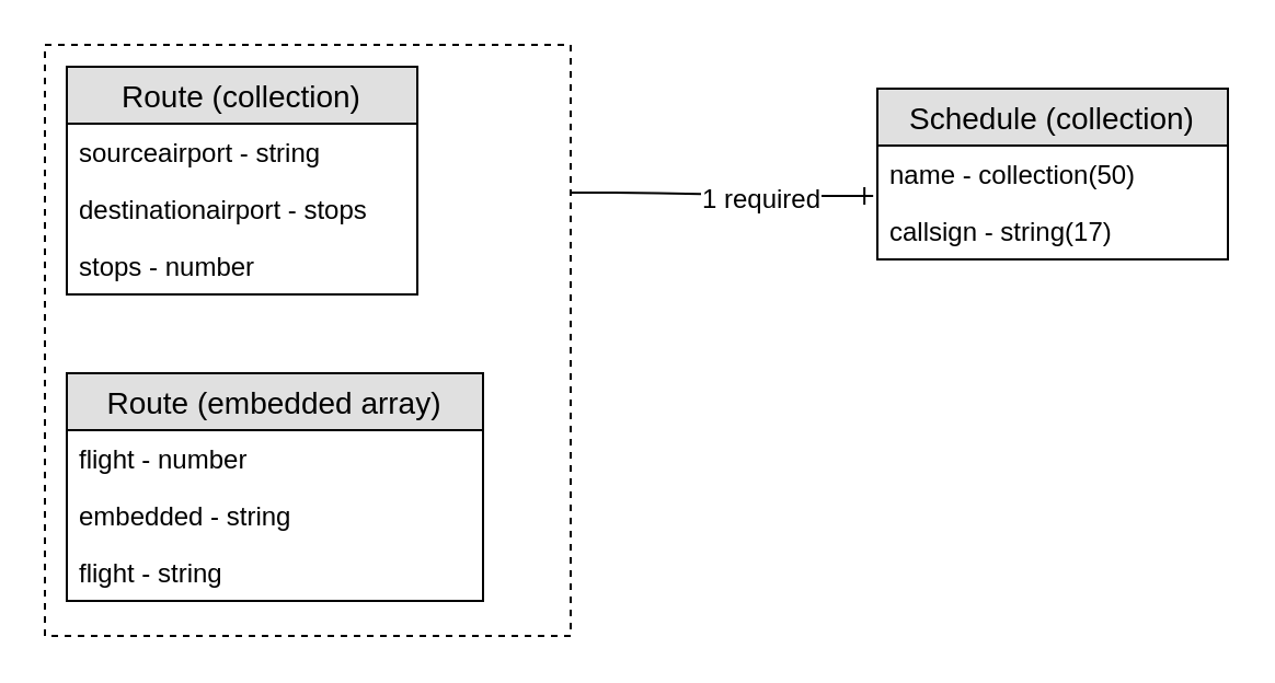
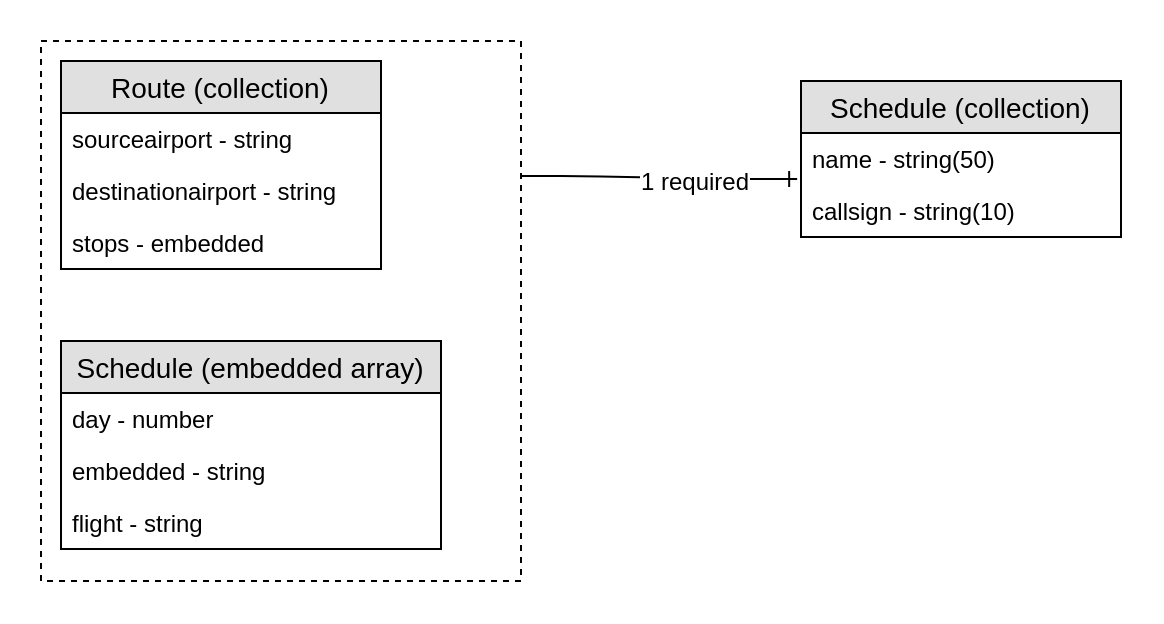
- <mxCell id="7" value="name - collection(50)" style="text;strokeColor=none;fillColor=none;spacingLeft=4;spacingRight=4;overflow=hidden;rotatable=0;points=[[0,0.5],[1,0.5]];portConstraint=eastwest;fontSize=12;" vertex="1" parent="6"><mxGeometry y="26" width="160" height="26" as="geometry" /></mxCell>
+ <mxCell id="7" value="name - string(50)" style="text;strokeColor=none;fillColor=none;spacingLeft=4;spacingRight=4;overflow=hidden;rotatable=0;points=[[0,0.5],[1,0.5]];portConstraint=eastwest;fontSize=12;" vertex="1" parent="6"><mxGeometry y="26" width="160" height="26" as="geometry" /></mxCell>
- <mxCell id="4" value="destinationairport - stops" style="text;strokeColor=none;fillColor=none;spacingLeft=4;spacingRight=4;overflow=hidden;rotatable=0;points=[[0,0.5],[1,0.5]];portConstraint=eastwest;fontSize=12;" vertex="1" parent="2"><mxGeometry y="52" width="160" height="26" as="geometry" /></mxCell>
+ <mxCell id="4" value="destinationairport - string" style="text;strokeColor=none;fillColor=none;spacingLeft=4;spacingRight=4;overflow=hidden;rotatable=0;points=[[0,0.5],[1,0.5]];portConstraint=eastwest;fontSize=12;" vertex="1" parent="2"><mxGeometry y="52" width="160" height="26" as="geometry" /></mxCell>
- <mxCell id="8" value="callsign - string(17)" style="text;strokeColor=none;fillColor=none;spacingLeft=4;spacingRight=4;overflow=hidden;rotatable=0;points=[[0,0.5],[1,0.5]];portConstraint=eastwest;fontSize=12;" vertex="1" parent="6"><mxGeometry y="52" width="160" height="26" as="geometry" /></mxCell>
+ <mxCell id="8" value="callsign - string(10)" style="text;strokeColor=none;fillColor=none;spacingLeft=4;spacingRight=4;overflow=hidden;rotatable=0;points=[[0,0.5],[1,0.5]];portConstraint=eastwest;fontSize=12;" vertex="1" parent="6"><mxGeometry y="52" width="160" height="26" as="geometry" /></mxCell>
- <mxCell id="5" value="stops - number" style="text;strokeColor=none;fillColor=none;spacingLeft=4;spacingRight=4;overflow=hidden;rotatable=0;points=[[0,0.5],[1,0.5]];portConstraint=eastwest;fontSize=12;" vertex="1" parent="2"><mxGeometry y="78" width="160" height="26" as="geometry" /></mxCell>
+ <mxCell id="5" value="stops - embedded" style="text;strokeColor=none;fillColor=none;spacingLeft=4;spacingRight=4;overflow=hidden;rotatable=0;points=[[0,0.5],[1,0.5]];portConstraint=eastwest;fontSize=12;" vertex="1" parent="2"><mxGeometry y="78" width="160" height="26" as="geometry" /></mxCell>
- <mxCell id="11" value="Route (embedded array)" style="swimlane;fontStyle=0;childLayout=stackLayout;horizontal=1;startSize=26;fillColor=#e0e0e0;horizontalStack=0;resizeParent=1;resizeParentMax=0;resizeLast=0;collapsible=1;marginBottom=0;swimlaneFillColor=#ffffff;align=center;fontSize=14;" vertex="1" parent="1"><mxGeometry x="30" y="170" width="190" height="104" as="geometry" /></mxCell>
+ <mxCell id="11" value="Schedule (embedded array)" style="swimlane;fontStyle=0;childLayout=stackLayout;horizontal=1;startSize=26;fillColor=#e0e0e0;horizontalStack=0;resizeParent=1;resizeParentMax=0;resizeLast=0;collapsible=1;marginBottom=0;swimlaneFillColor=#ffffff;align=center;fontSize=14;" vertex="1" parent="1"><mxGeometry x="30" y="170" width="190" height="104" as="geometry" /></mxCell>
- <mxCell id="12" value="flight - number" style="text;strokeColor=none;fillColor=none;spacingLeft=4;spacingRight=4;overflow=hidden;rotatable=0;points=[[0,0.5],[1,0.5]];portConstraint=eastwest;fontSize=12;" vertex="1" parent="11"><mxGeometry y="26" width="190" height="26" as="geometry" /></mxCell>
+ <mxCell id="12" value="day - number" style="text;strokeColor=none;fillColor=none;spacingLeft=4;spacingRight=4;overflow=hidden;rotatable=0;points=[[0,0.5],[1,0.5]];portConstraint=eastwest;fontSize=12;" vertex="1" parent="11"><mxGeometry y="26" width="190" height="26" as="geometry" /></mxCell>
